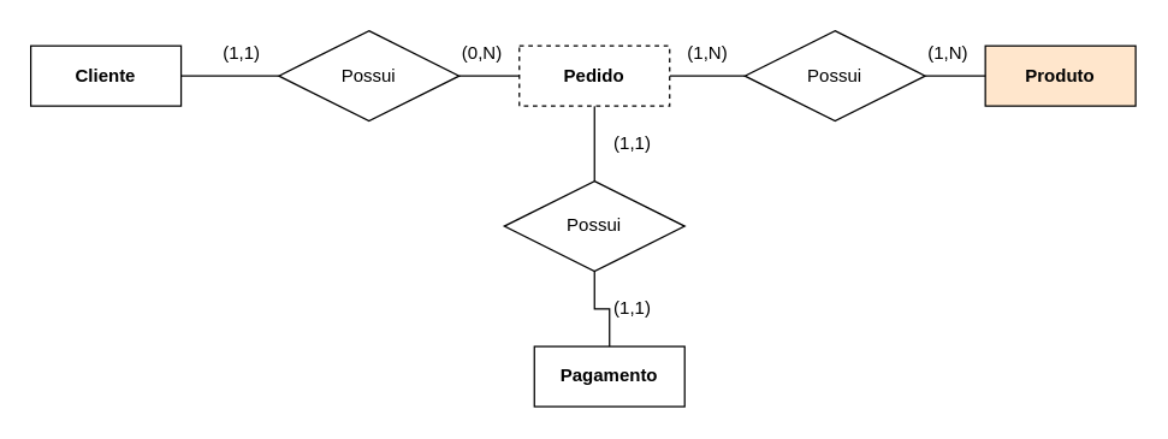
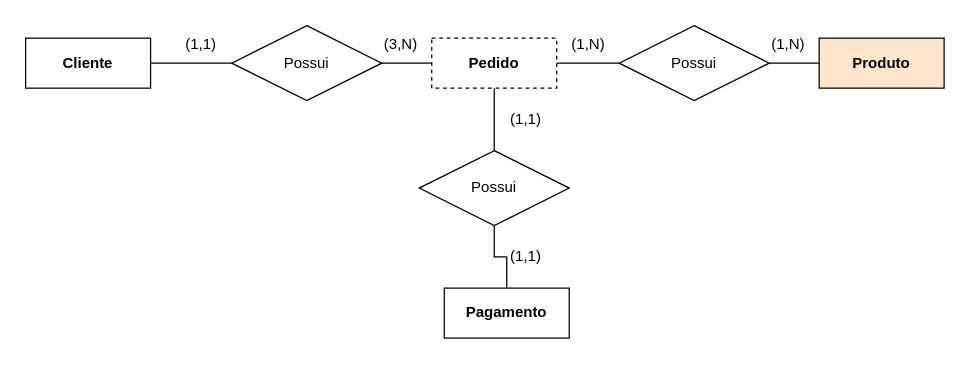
- <mxCell id="15" value="(0,N)" style="text;html=1;align=center;verticalAlign=middle;resizable=0;points=[];autosize=1;strokeColor=none;fillColor=none;" vertex="1" parent="1"><mxGeometry x="295" y="20" width="50" height="30" as="geometry" /></mxCell>
+ <mxCell id="15" value="(3,N)" style="text;html=1;align=center;verticalAlign=middle;resizable=0;points=[];autosize=1;strokeColor=none;fillColor=none;" vertex="1" parent="1"><mxGeometry x="295" y="20" width="50" height="30" as="geometry" /></mxCell>
